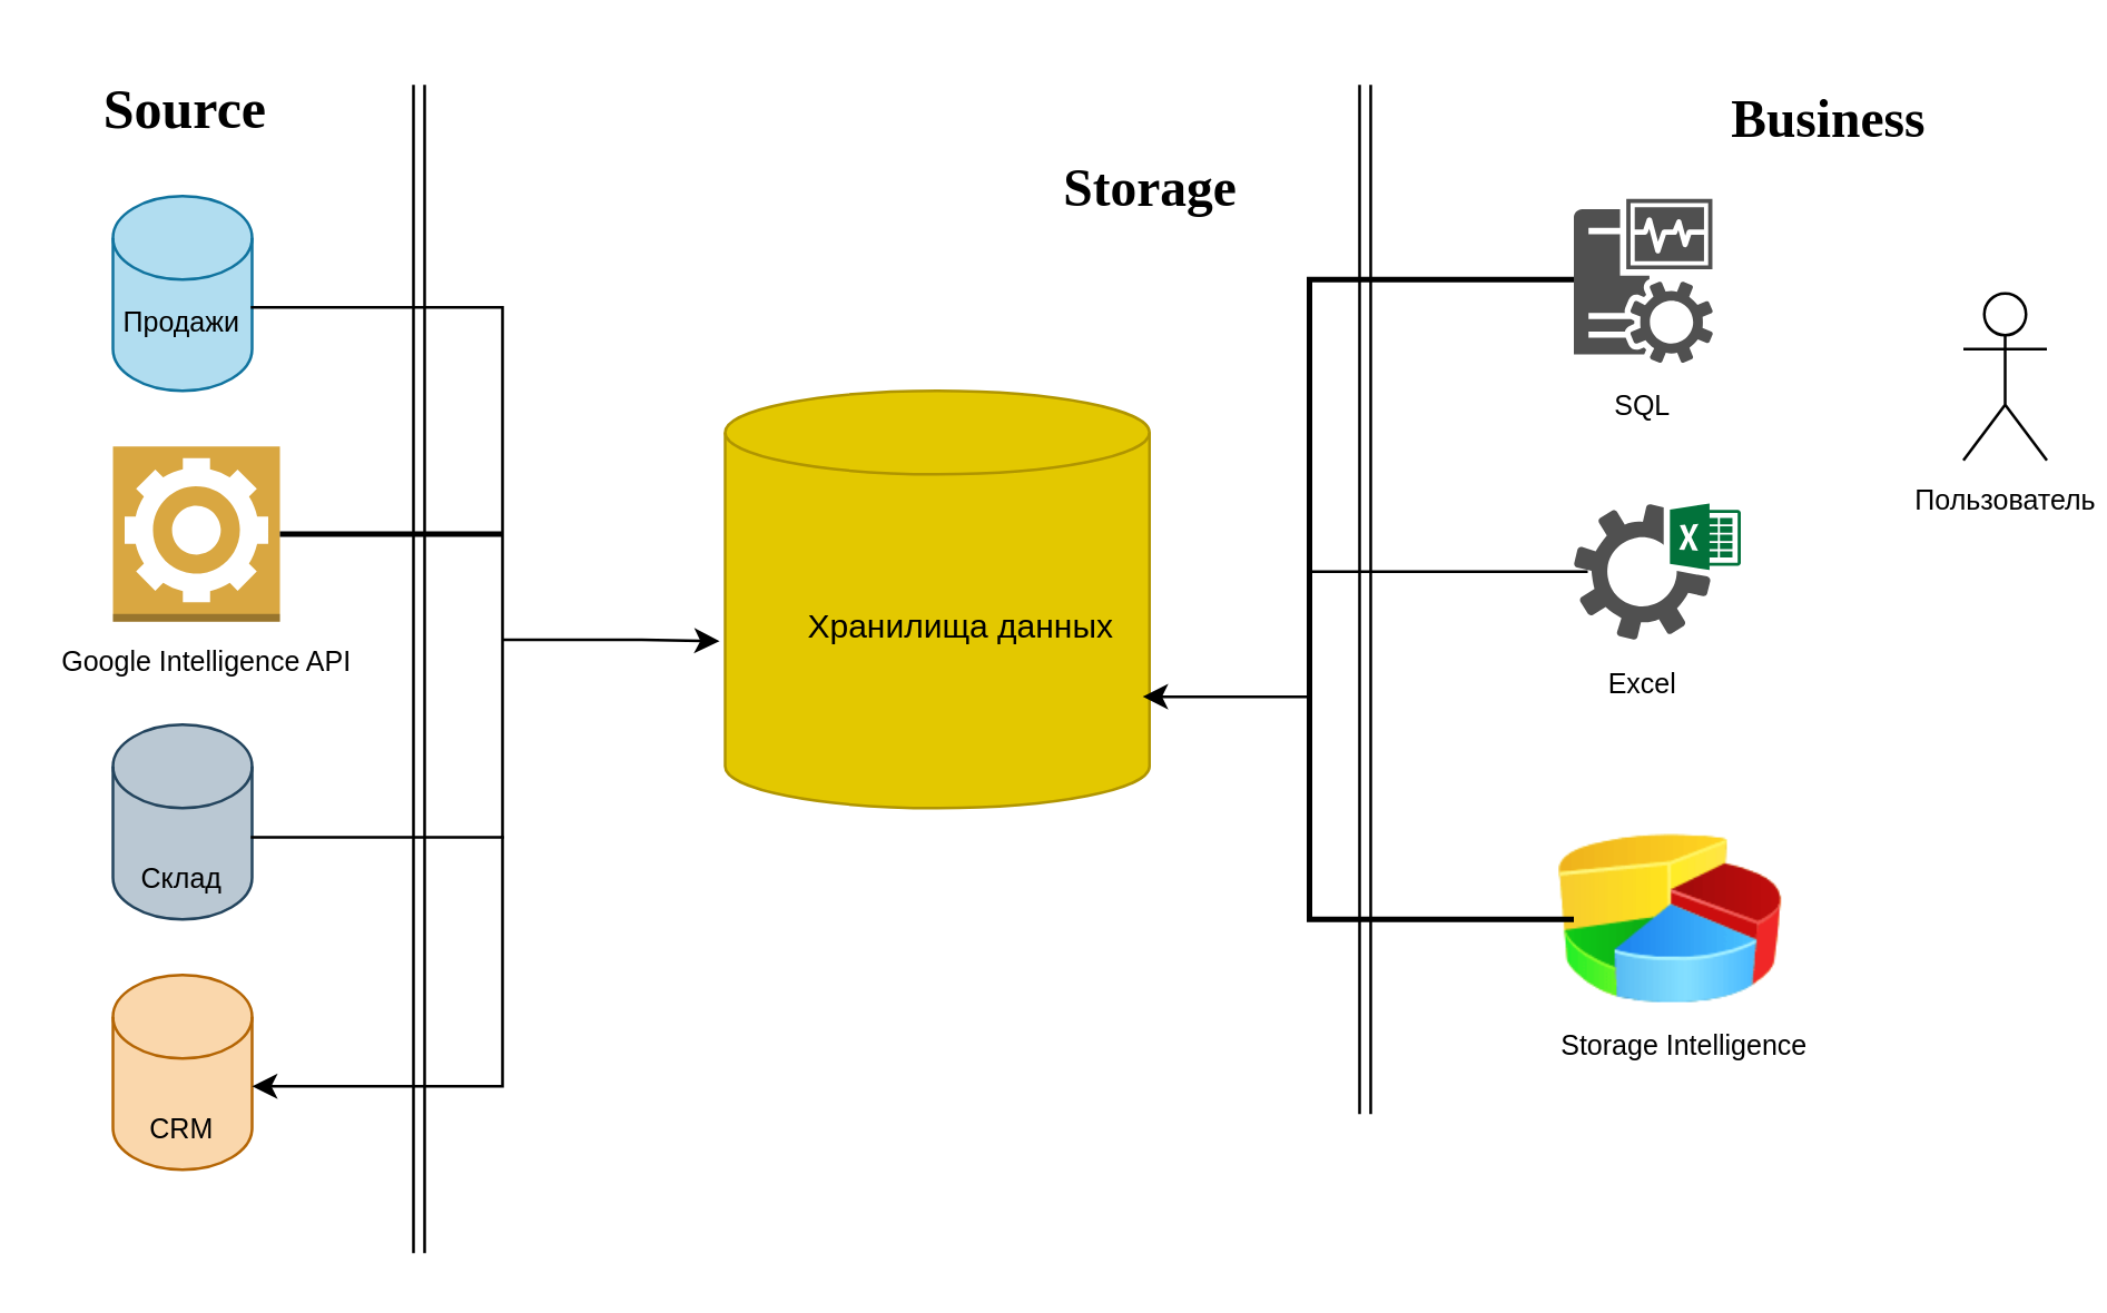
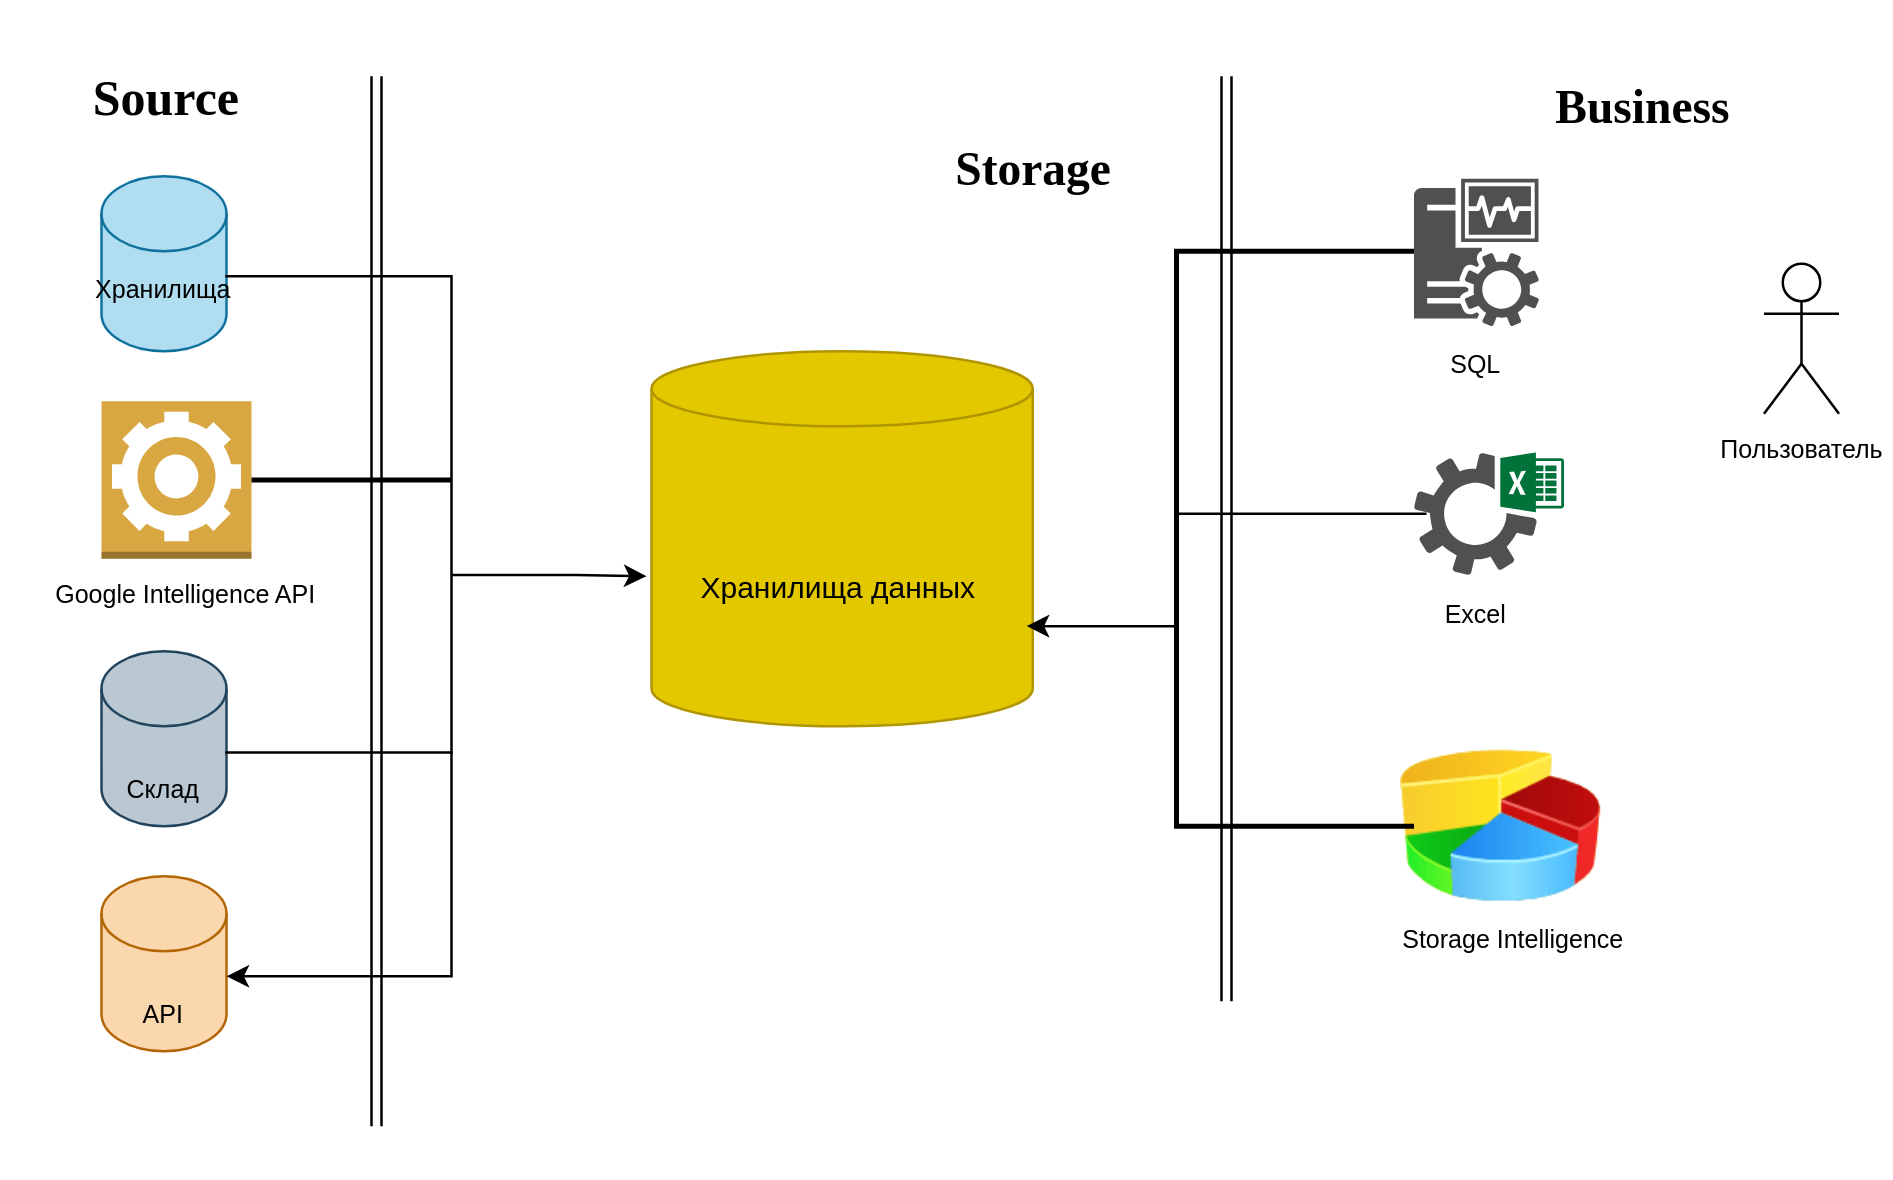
- <mxCell id="14" value="&lt;font style=&quot;font-size: 10px&quot;&gt;Продажи&lt;/font&gt;" style="text;html=1;strokeColor=none;fillColor=none;align=center;verticalAlign=middle;whiteSpace=wrap;rounded=0;" parent="1" vertex="1"><mxGeometry x="35" y="100" width="60" height="30" as="geometry" /></mxCell>
+ <mxCell id="14" value="&lt;font style=&quot;font-size: 10px&quot;&gt;Хранилища&lt;/font&gt;" style="text;html=1;strokeColor=none;fillColor=none;align=center;verticalAlign=middle;whiteSpace=wrap;rounded=0;" parent="1" vertex="1"><mxGeometry x="35" y="100" width="60" height="30" as="geometry" /></mxCell>
- <mxCell id="8" value="&lt;font style=&quot;font-size: 12px&quot;&gt;Хранилища данных&lt;/font&gt;" style="text;html=1;strokeColor=none;fillColor=none;align=center;verticalAlign=middle;whiteSpace=wrap;rounded=0;" parent="1" vertex="1"><mxGeometry x="280" y="210" width="130" height="30" as="geometry" /></mxCell>
+ <mxCell id="8" value="&lt;font style=&quot;font-size: 12px&quot;&gt;Хранилища данных&lt;/font&gt;" style="text;html=1;strokeColor=none;fillColor=none;align=center;verticalAlign=middle;whiteSpace=wrap;rounded=0;" parent="1" vertex="1"><mxGeometry x="270" y="220" width="130" height="30" as="geometry" /></mxCell>
- <mxCell id="12" value="&lt;font style=&quot;font-size: 10px&quot;&gt;CRM&lt;/font&gt;" style="text;html=1;strokeColor=none;fillColor=none;align=center;verticalAlign=middle;whiteSpace=wrap;rounded=0;" parent="1" vertex="1"><mxGeometry x="40" y="390" width="50" height="30" as="geometry" /></mxCell>
+ <mxCell id="12" value="&lt;font style=&quot;font-size: 10px&quot;&gt;API&lt;/font&gt;" style="text;html=1;strokeColor=none;fillColor=none;align=center;verticalAlign=middle;whiteSpace=wrap;rounded=0;" parent="1" vertex="1"><mxGeometry x="40" y="390" width="50" height="30" as="geometry" /></mxCell>
